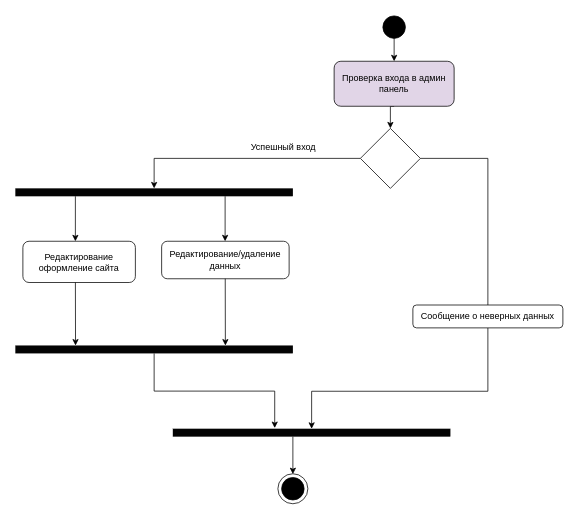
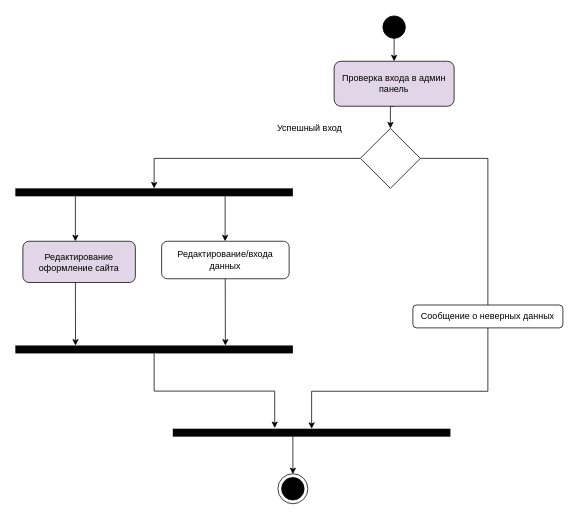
- <mxCell id="21" value="Успешный вход" style="text;html=1;strokeColor=none;fillColor=none;align=center;verticalAlign=middle;whiteSpace=wrap;rounded=0;" parent="1" vertex="1"><mxGeometry x="325" y="181" width="105" height="30" as="geometry" /></mxCell>
+ <mxCell id="21" value="Успешный вход" style="text;html=1;strokeColor=none;fillColor=none;align=center;verticalAlign=middle;whiteSpace=wrap;rounded=0;" parent="1" vertex="1"><mxGeometry x="360" y="156" width="105" height="30" as="geometry" /></mxCell>
- <mxCell id="14" value="Редактирование/удаление данных" style="rounded=1;whiteSpace=wrap;html=1;strokeWidth=1;fillColor=#FFFFFF;" parent="1" vertex="1"><mxGeometry x="215" y="321" width="170" height="50" as="geometry" /></mxCell>
+ <mxCell id="14" value="Редактирование/входа данных" style="rounded=1;whiteSpace=wrap;html=1;strokeWidth=1;fillColor=#FFFFFF;" parent="1" vertex="1"><mxGeometry x="215" y="321" width="170" height="50" as="geometry" /></mxCell>
- <mxCell id="15" value="Редактирование оформление сайта" style="rounded=1;whiteSpace=wrap;html=1;strokeWidth=1;fillColor=#FFFFFF;" parent="1" vertex="1"><mxGeometry x="30" y="321" width="150" height="55" as="geometry" /></mxCell>
+ <mxCell id="15" value="Редактирование оформление сайта" style="rounded=1;whiteSpace=wrap;html=1;strokeWidth=1;fillColor=#e1d5e7;" parent="1" vertex="1"><mxGeometry x="30" y="321" width="150" height="55" as="geometry" /></mxCell>
